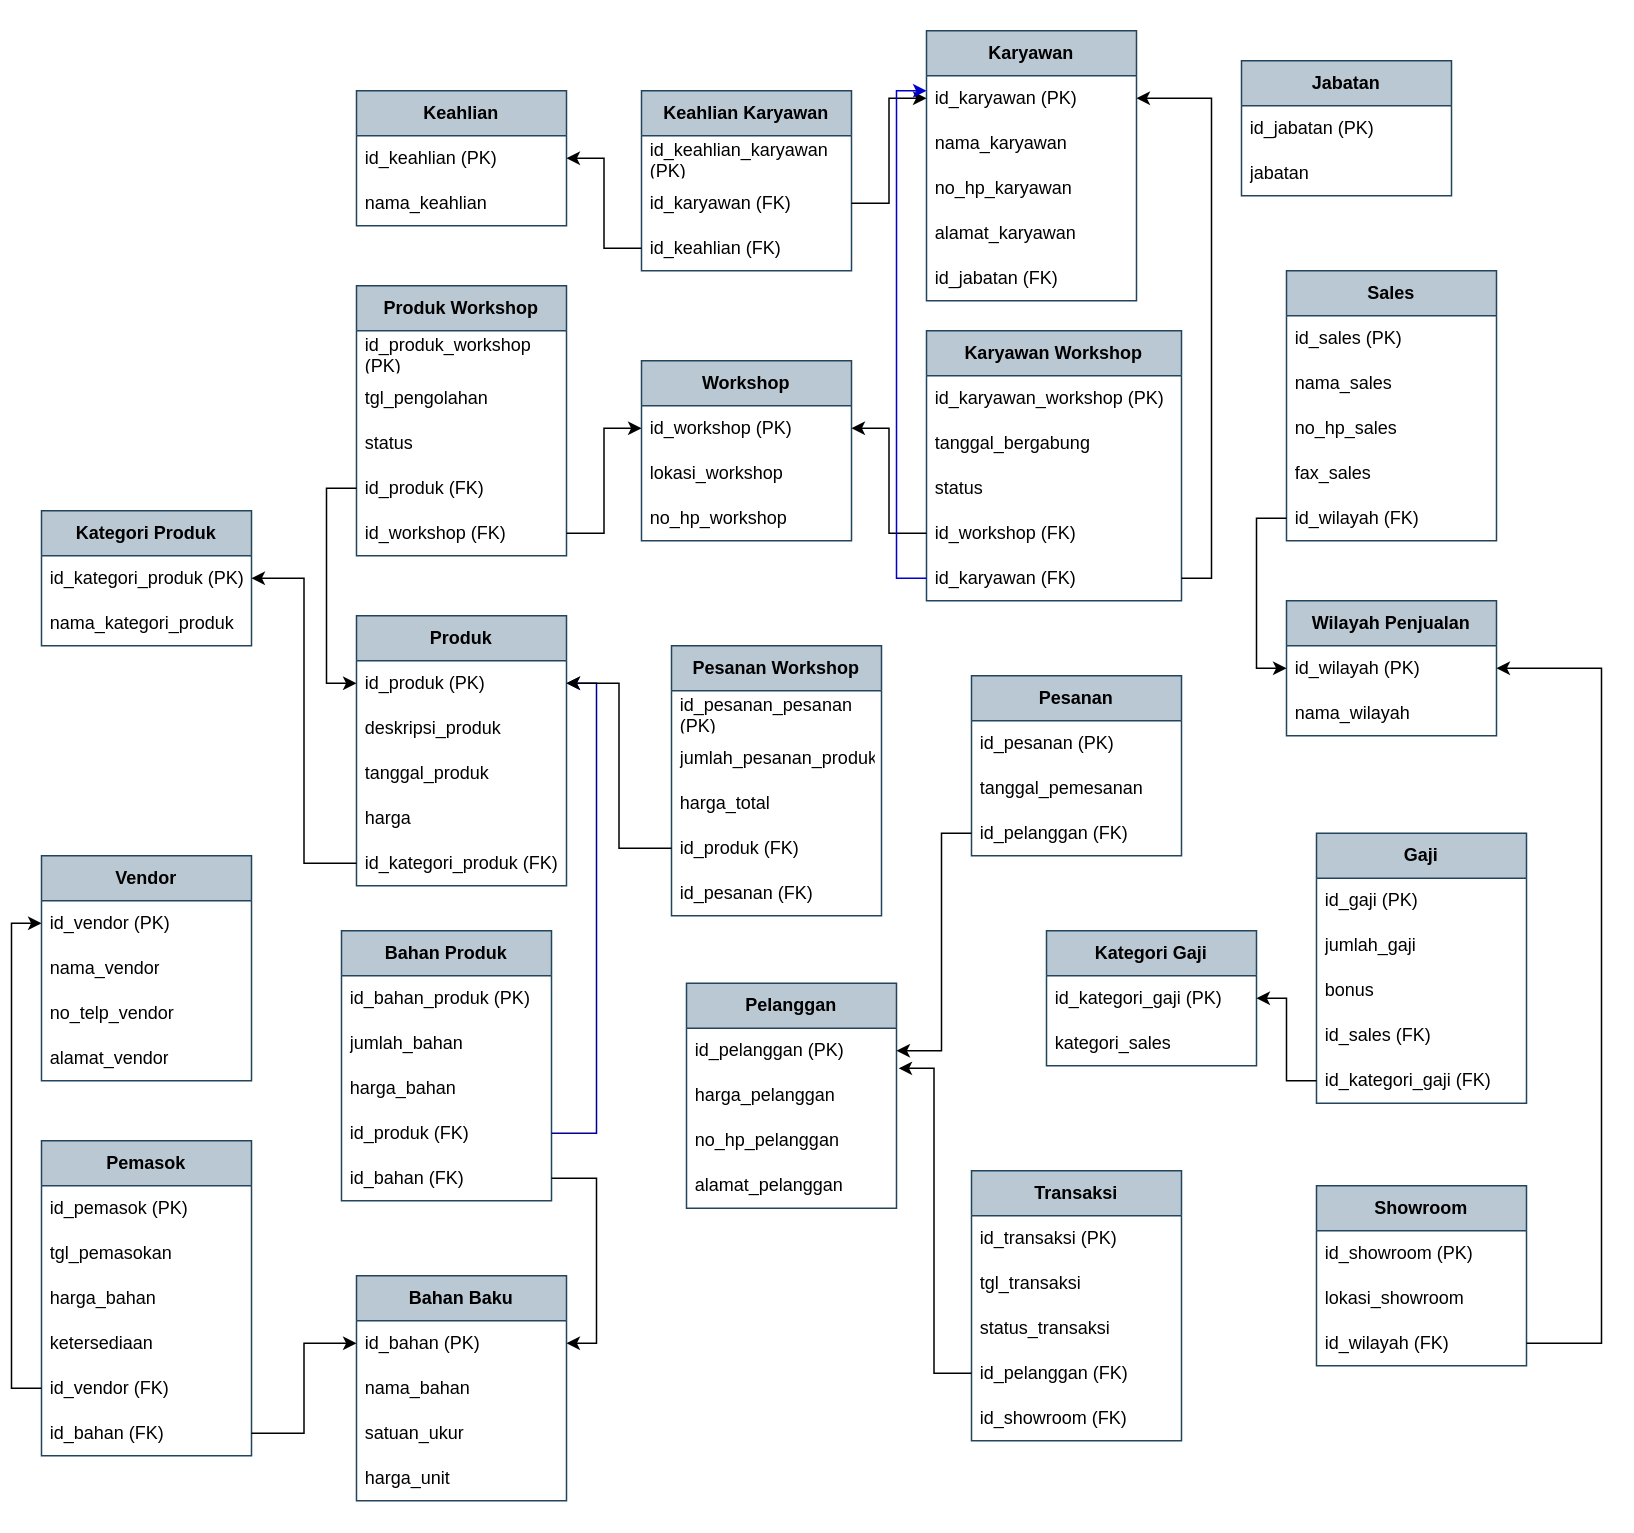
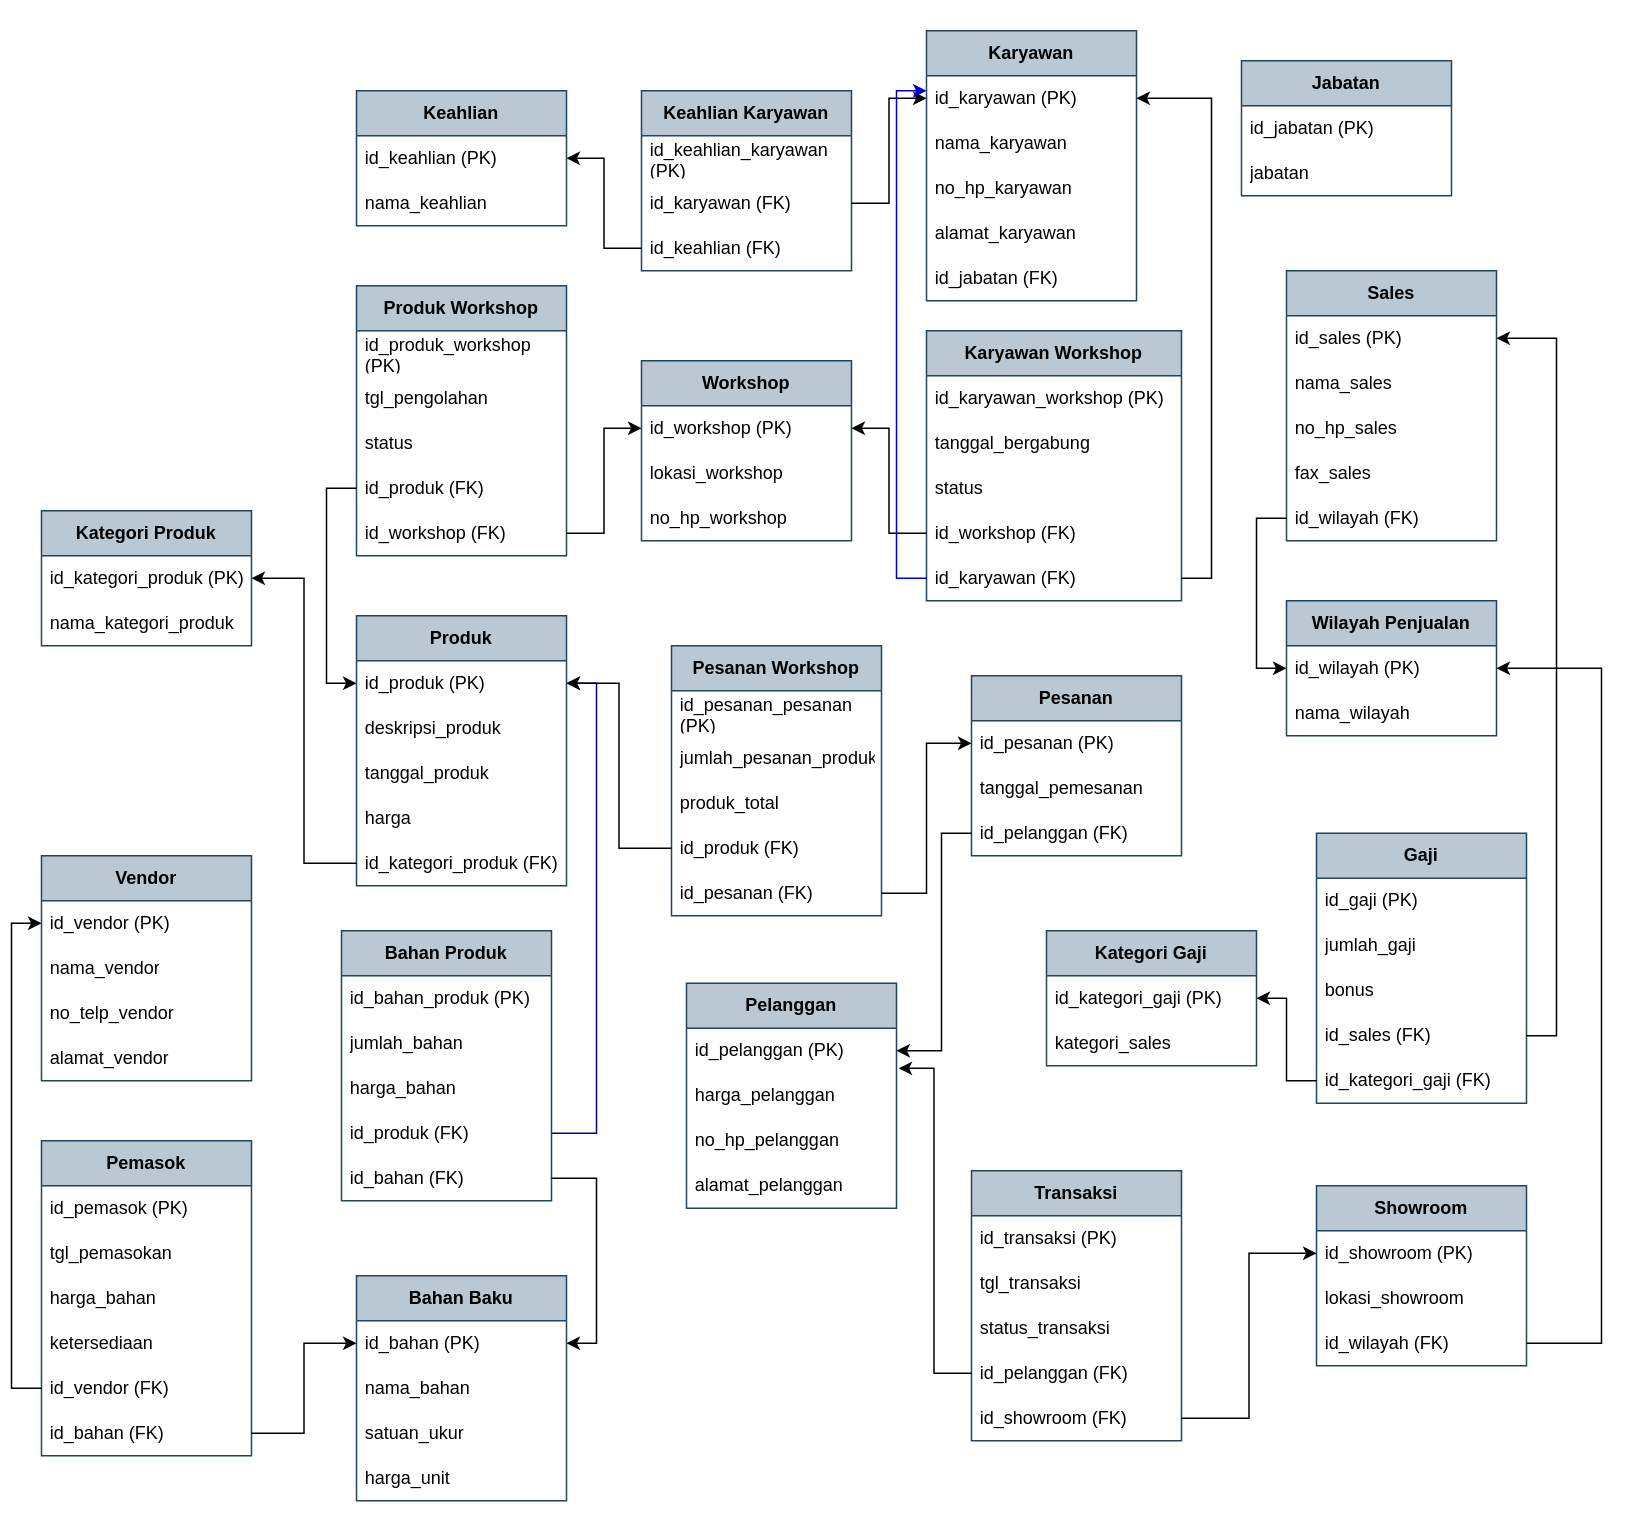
+ <mxCell id="128" style="edgeStyle=orthogonalEdgeStyle;rounded=0;orthogonalLoop=1;jettySize=auto;html=1;entryX=1;entryY=0.5;entryDx=0;entryDy=0;" parent="1" source="104" target="95" edge="1"><mxGeometry relative="1" as="geometry"><Array as="points"><mxPoint x="1030" y="690" /><mxPoint x="1030" y="225" /></Array></mxGeometry></mxCell>
- <mxCell id="15" value="harga_total" style="text;strokeColor=none;fillColor=none;align=left;verticalAlign=middle;spacingLeft=4;spacingRight=4;overflow=hidden;points=[[0,0.5],[1,0.5]];portConstraint=eastwest;rotatable=0;whiteSpace=wrap;html=1;" parent="12" vertex="1"><mxGeometry y="90" width="140" height="30" as="geometry" /></mxCell>
+ <mxCell id="15" value="produk_total" style="text;strokeColor=none;fillColor=none;align=left;verticalAlign=middle;spacingLeft=4;spacingRight=4;overflow=hidden;points=[[0,0.5],[1,0.5]];portConstraint=eastwest;rotatable=0;whiteSpace=wrap;html=1;" parent="12" vertex="1"><mxGeometry y="90" width="140" height="30" as="geometry" /></mxCell>
+ <mxCell id="122" style="edgeStyle=orthogonalEdgeStyle;rounded=0;orthogonalLoop=1;jettySize=auto;html=1;entryX=0;entryY=0.5;entryDx=0;entryDy=0;" parent="1" source="17" target="9" edge="1"><mxGeometry relative="1" as="geometry" /></mxCell>
+ <mxCell id="125" style="edgeStyle=orthogonalEdgeStyle;rounded=0;orthogonalLoop=1;jettySize=auto;html=1;entryX=0;entryY=0.5;entryDx=0;entryDy=0;" parent="1" source="86" target="88" edge="1"><mxGeometry relative="1" as="geometry" /></mxCell>
